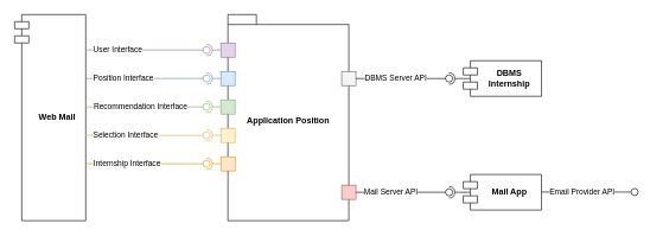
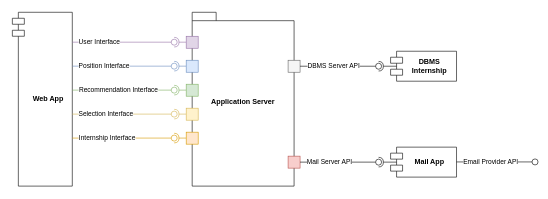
- <mxCell id="2" value="&lt;b&gt;Web Mail&lt;/b&gt;" style="shape=module;align=center;spacingLeft=20;align=center;verticalAlign=middle;whiteSpace=wrap;html=1;horizontal=1;" vertex="1" parent="1"><mxGeometry x="20" y="20" width="100" height="290" as="geometry" /></mxCell>
+ <mxCell id="2" value="&lt;b&gt;Web App&lt;/b&gt;" style="shape=module;align=center;spacingLeft=20;align=center;verticalAlign=middle;whiteSpace=wrap;html=1;horizontal=1;" vertex="1" parent="1"><mxGeometry x="20" y="20" width="100" height="290" as="geometry" /></mxCell>
- <mxCell id="20" value="&lt;b&gt;Application Position&lt;/b&gt;" style="shape=folder;fontStyle=1;spacingTop=10;tabWidth=40;tabHeight=14;tabPosition=left;html=1;whiteSpace=wrap;" vertex="1" parent="1"><mxGeometry x="320" y="20" width="170" height="290" as="geometry" /></mxCell>
+ <mxCell id="20" value="&lt;b&gt;Application Server&lt;/b&gt;" style="shape=folder;fontStyle=1;spacingTop=10;tabWidth=40;tabHeight=14;tabPosition=left;html=1;whiteSpace=wrap;" vertex="1" parent="1"><mxGeometry x="320" y="20" width="170" height="290" as="geometry" /></mxCell>
